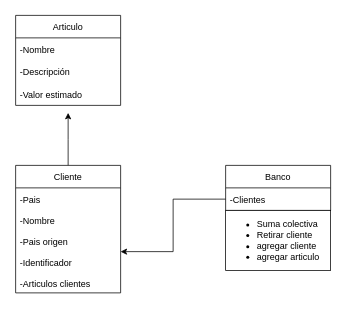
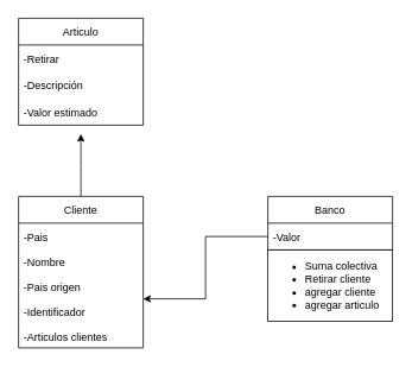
- <mxCell id="3" value="-Nombre" style="text;strokeColor=none;fillColor=none;align=left;verticalAlign=middle;spacingLeft=4;spacingRight=4;overflow=hidden;points=[[0,0.5],[1,0.5]];portConstraint=eastwest;rotatable=0;" vertex="1" parent="2"><mxGeometry y="30" width="140" height="30" as="geometry" /></mxCell>
+ <mxCell id="3" value="-Retirar" style="text;strokeColor=none;fillColor=none;align=left;verticalAlign=middle;spacingLeft=4;spacingRight=4;overflow=hidden;points=[[0,0.5],[1,0.5]];portConstraint=eastwest;rotatable=0;" vertex="1" parent="2"><mxGeometry y="30" width="140" height="30" as="geometry" /></mxCell>
- <mxCell id="11" value="-Clientes" style="text;strokeColor=none;fillColor=none;align=left;verticalAlign=middle;spacingLeft=4;spacingRight=4;overflow=hidden;points=[[0,0.5],[1,0.5]];portConstraint=eastwest;rotatable=0;" vertex="1" parent="10"><mxGeometry y="30" width="140" height="30" as="geometry" /></mxCell>
+ <mxCell id="11" value="-Valor" style="text;strokeColor=none;fillColor=none;align=left;verticalAlign=middle;spacingLeft=4;spacingRight=4;overflow=hidden;points=[[0,0.5],[1,0.5]];portConstraint=eastwest;rotatable=0;" vertex="1" parent="10"><mxGeometry y="30" width="140" height="30" as="geometry" /></mxCell>
